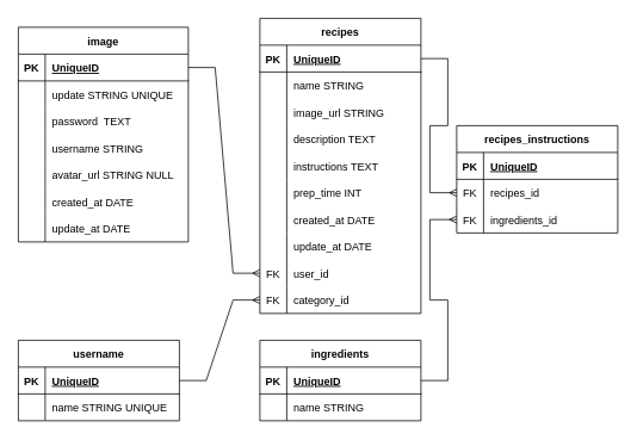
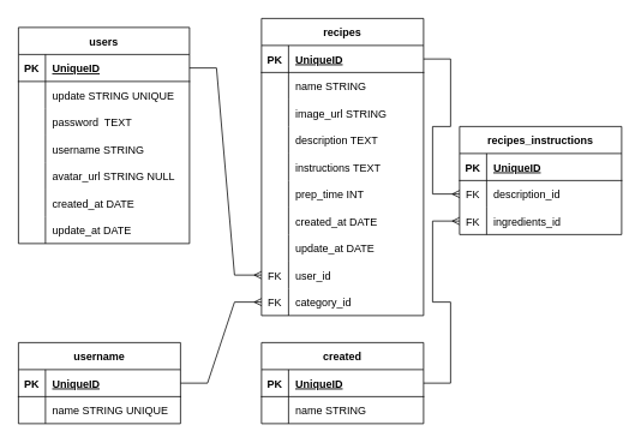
- <mxCell id="2" value="image" style="shape=table;startSize=30;container=1;collapsible=1;childLayout=tableLayout;fixedRows=1;rowLines=0;fontStyle=1;align=center;resizeLast=1;" parent="1" vertex="1"><mxGeometry x="20" y="30" width="190" height="240" as="geometry" /></mxCell>
+ <mxCell id="2" value="users" style="shape=table;startSize=30;container=1;collapsible=1;childLayout=tableLayout;fixedRows=1;rowLines=0;fontStyle=1;align=center;resizeLast=1;" parent="1" vertex="1"><mxGeometry x="20" y="30" width="190" height="240" as="geometry" /></mxCell>
- <mxCell id="69" value="recipes_id" style="shape=partialRectangle;connectable=0;fillColor=none;top=0;left=0;bottom=0;right=0;align=left;spacingLeft=6;overflow=hidden;" vertex="1" parent="67"><mxGeometry x="30" width="150" height="30" as="geometry"><mxRectangle width="150" height="30" as="alternateBounds" /></mxGeometry></mxCell>
+ <mxCell id="69" value="description_id" style="shape=partialRectangle;connectable=0;fillColor=none;top=0;left=0;bottom=0;right=0;align=left;spacingLeft=6;overflow=hidden;" vertex="1" parent="67"><mxGeometry x="30" width="150" height="30" as="geometry"><mxRectangle width="150" height="30" as="alternateBounds" /></mxGeometry></mxCell>
- <mxCell id="56" value="ingredients" style="shape=table;startSize=30;container=1;collapsible=1;childLayout=tableLayout;fixedRows=1;rowLines=0;fontStyle=1;align=center;resizeLast=1;" vertex="1" parent="1"><mxGeometry x="290" y="380" width="180" height="90" as="geometry" /></mxCell>
+ <mxCell id="56" value="created" style="shape=table;startSize=30;container=1;collapsible=1;childLayout=tableLayout;fixedRows=1;rowLines=0;fontStyle=1;align=center;resizeLast=1;" vertex="1" parent="1"><mxGeometry x="290" y="380" width="180" height="90" as="geometry" /></mxCell>
